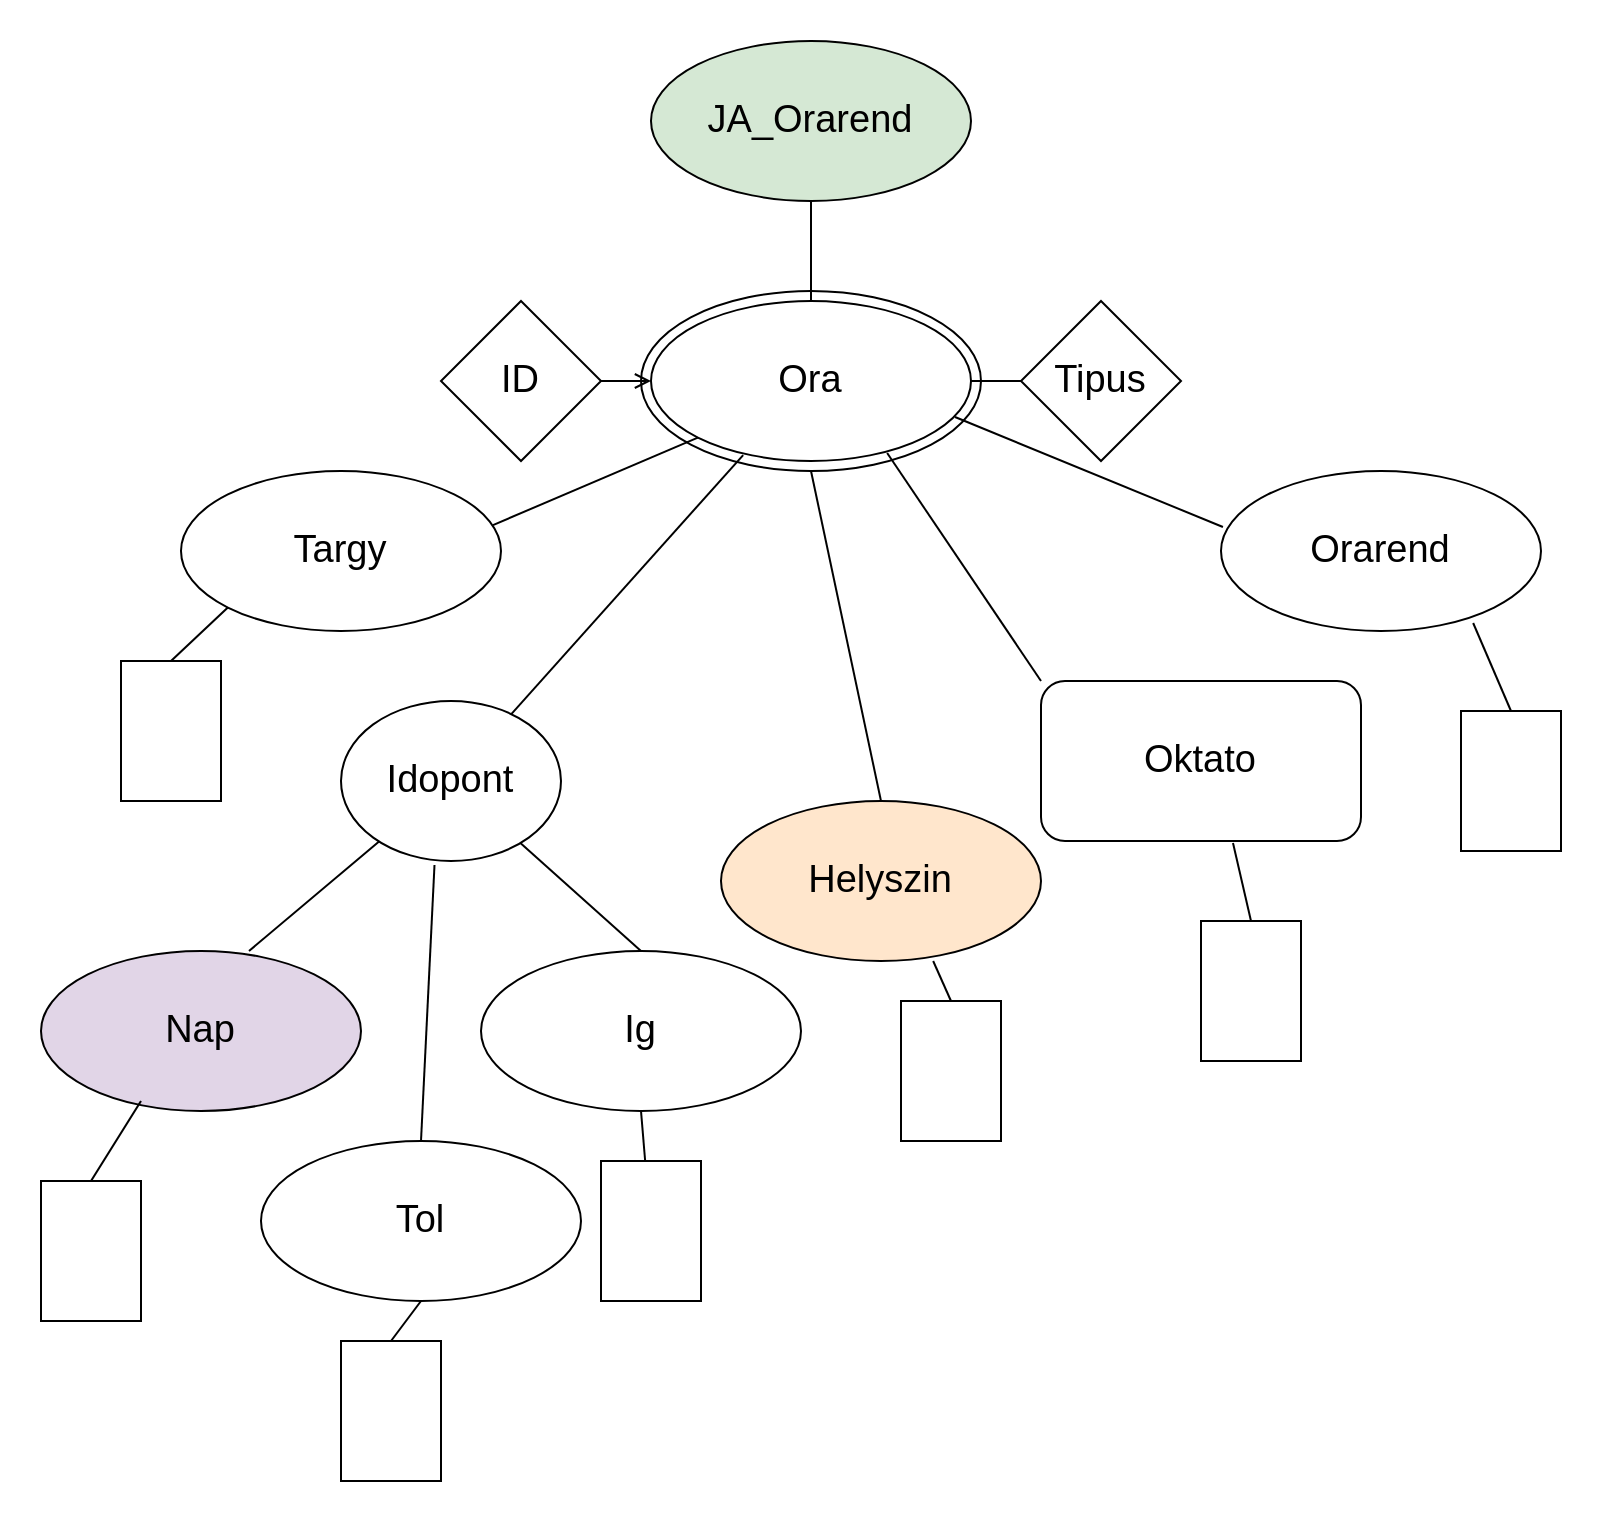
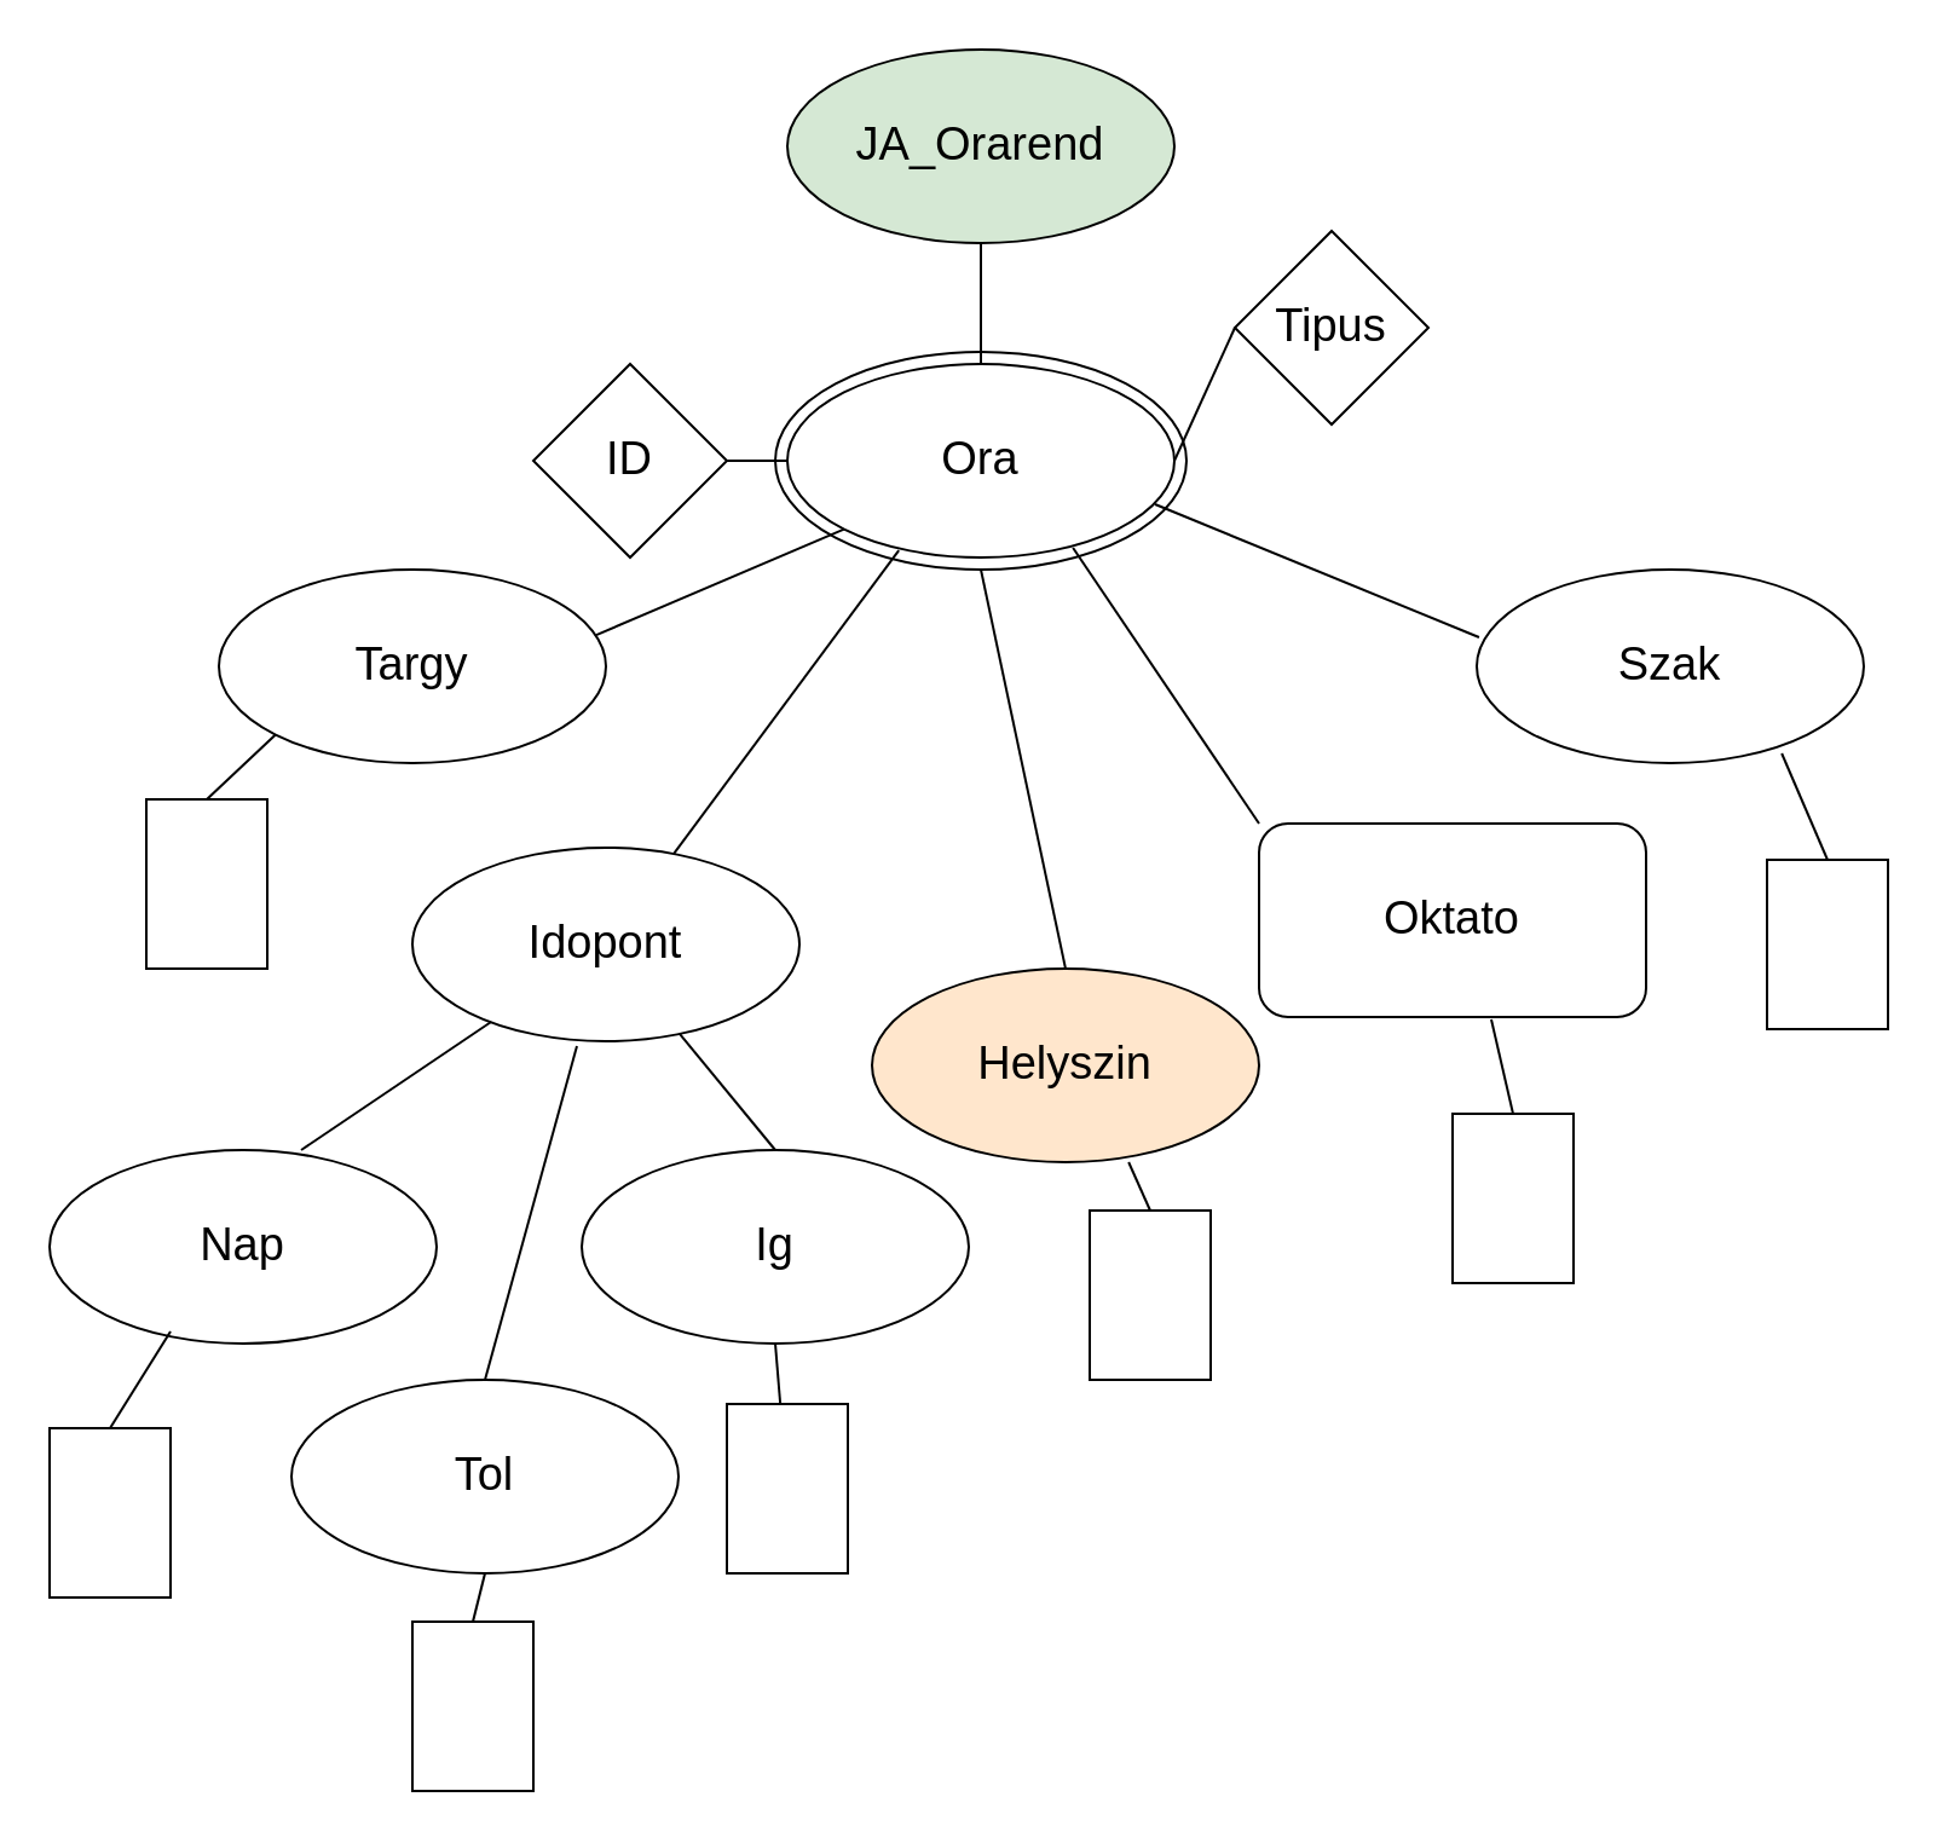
- <mxCell id="17" value="" style="endArrow=open;html=1;rounded=0;fontSize=19;exitX=1;exitY=0.5;exitDx=0;exitDy=0;entryX=0;entryY=0.5;entryDx=0;entryDy=0;" edge="1" parent="1" source="16" target="13"><mxGeometry width="50" height="50" relative="1" as="geometry"><mxPoint x="390" y="380" as="sourcePoint" /><mxPoint x="440" y="330" as="targetPoint" /></mxGeometry></mxCell>
+ <mxCell id="17" value="" style="endArrow=none;html=1;rounded=0;fontSize=19;exitX=1;exitY=0.5;exitDx=0;exitDy=0;entryX=0;entryY=0.5;entryDx=0;entryDy=0;" edge="1" parent="1" source="16" target="13"><mxGeometry width="50" height="50" relative="1" as="geometry"><mxPoint x="390" y="380" as="sourcePoint" /><mxPoint x="440" y="330" as="targetPoint" /></mxGeometry></mxCell>
- <mxCell id="15" value="Tipus" style="rhombus;whiteSpace=wrap;html=1;fontSize=19;" vertex="1" parent="1"><mxGeometry x="510" y="150" width="80" height="80" as="geometry" /></mxCell>
+ <mxCell id="15" value="Tipus" style="rhombus;whiteSpace=wrap;html=1;fontSize=19;" vertex="1" parent="1"><mxGeometry x="510" y="95" width="80" height="80" as="geometry" /></mxCell>
- <mxCell id="9" value="Orarend" style="ellipse;whiteSpace=wrap;html=1;fontSize=19;" vertex="1" parent="1"><mxGeometry x="610" y="235" width="160" height="80" as="geometry" /></mxCell>
+ <mxCell id="9" value="Szak" style="ellipse;whiteSpace=wrap;html=1;fontSize=19;" vertex="1" parent="1"><mxGeometry x="610" y="235" width="160" height="80" as="geometry" /></mxCell>
- <mxCell id="3" value="Idopont" style="ellipse;whiteSpace=wrap;html=1;fontSize=19;" vertex="1" parent="1"><mxGeometry x="170" y="350" width="110" height="80" as="geometry" /></mxCell>
+ <mxCell id="3" value="Idopont" style="ellipse;whiteSpace=wrap;html=1;fontSize=19;" vertex="1" parent="1"><mxGeometry x="170" y="350" width="160" height="80" as="geometry" /></mxCell>
- <mxCell id="4" value="Nap" style="ellipse;whiteSpace=wrap;html=1;fontSize=19;fillColor=#e1d5e7;" vertex="1" parent="1"><mxGeometry x="20" y="475" width="160" height="80" as="geometry" /></mxCell>
+ <mxCell id="4" value="Nap" style="ellipse;whiteSpace=wrap;html=1;fontSize=19;" vertex="1" parent="1"><mxGeometry x="20" y="475" width="160" height="80" as="geometry" /></mxCell>
- <mxCell id="5" value="Tol" style="ellipse;whiteSpace=wrap;html=1;fontSize=19;" vertex="1" parent="1"><mxGeometry x="130" y="570" width="160" height="80" as="geometry" /></mxCell>
+ <mxCell id="5" value="Tol" style="ellipse;whiteSpace=wrap;html=1;fontSize=19;" vertex="1" parent="1"><mxGeometry x="120" y="570" width="160" height="80" as="geometry" /></mxCell>
